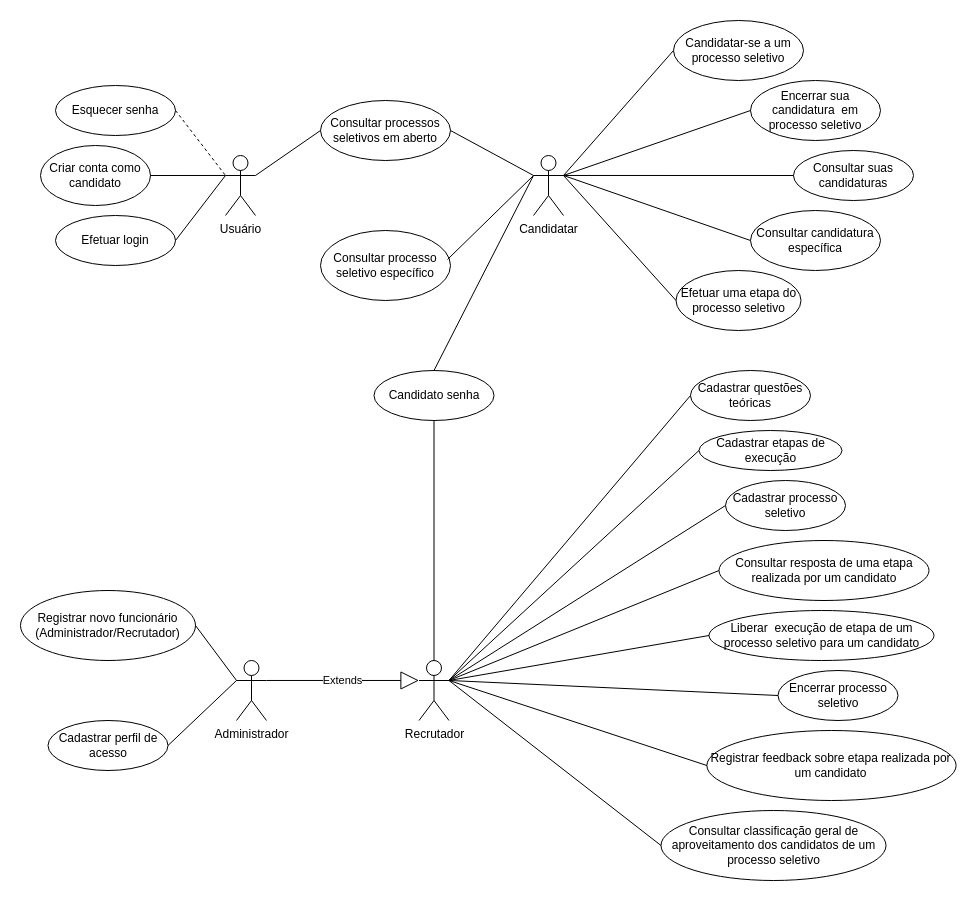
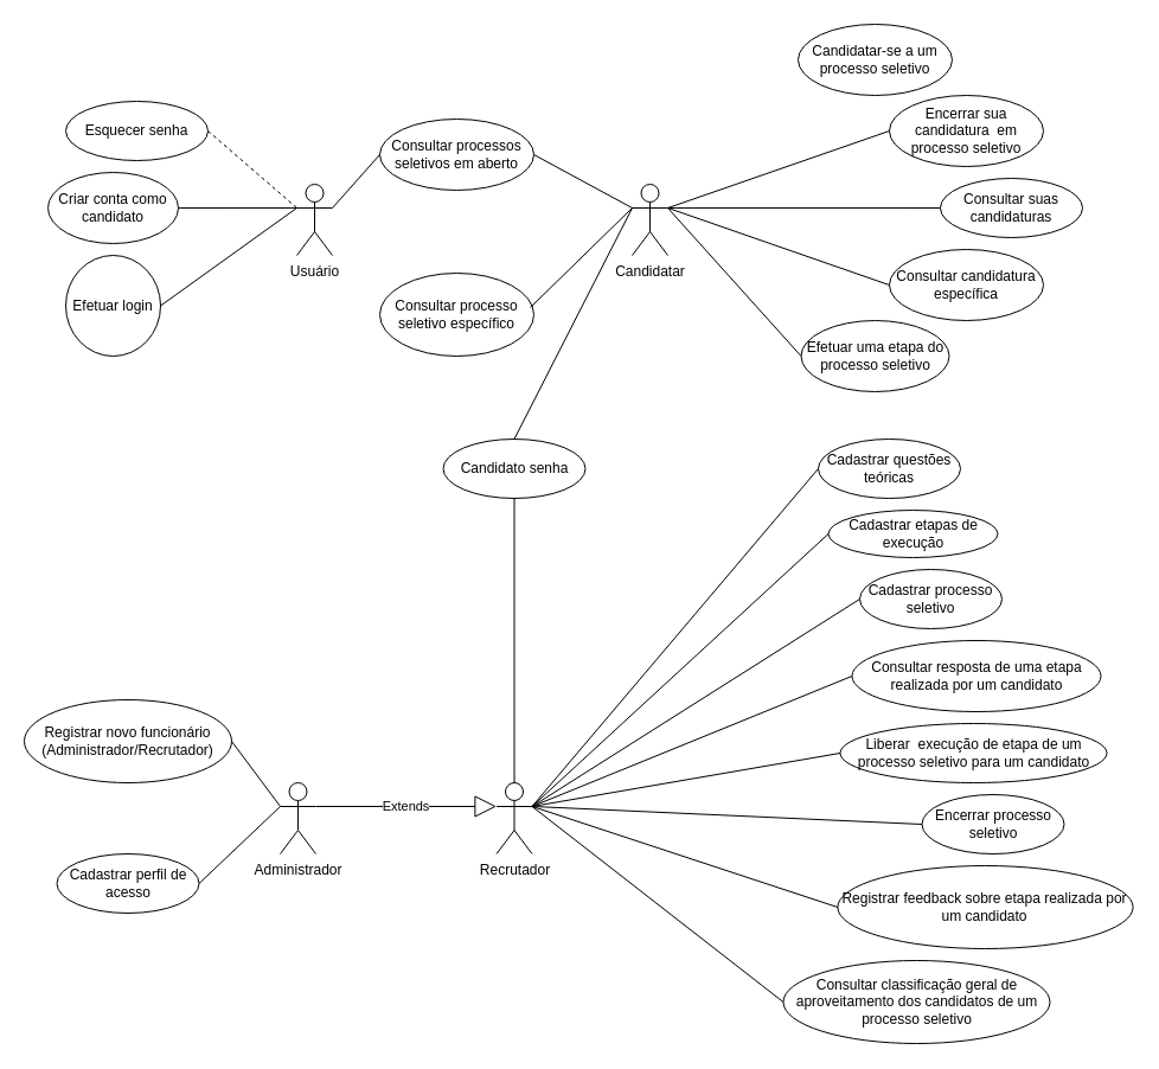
- <mxCell id="14" value="" style="endArrow=none;html=1;rounded=0;exitX=1;exitY=0.333;exitDx=0;exitDy=0;exitPerimeter=0;entryX=0;entryY=0.5;entryDx=0;entryDy=0;" parent="1" source="9" target="13" edge="1"><mxGeometry width="50" height="50" relative="1" as="geometry"><mxPoint x="763" y="290" as="sourcePoint" /><mxPoint x="813" y="240" as="targetPoint" /></mxGeometry></mxCell>
- <mxCell id="2" value="Usuário" style="shape=umlActor;verticalLabelPosition=bottom;verticalAlign=top;html=1;" parent="1" vertex="1"><mxGeometry x="225" y="155" width="30" height="60" as="geometry" /></mxCell>
+ <mxCell id="2" value="Usuário" style="shape=umlActor;verticalLabelPosition=bottom;verticalAlign=top;html=1;" parent="1" vertex="1"><mxGeometry x="250" y="155" width="30" height="60" as="geometry" /></mxCell>
- <mxCell id="5" value="Efetuar login" style="ellipse;whiteSpace=wrap;html=1;" parent="1" vertex="1"><mxGeometry x="55" y="215" width="120" height="50" as="geometry" /></mxCell>
+ <mxCell id="5" value="Efetuar login" style="ellipse;whiteSpace=wrap;html=1;" parent="1" vertex="1"><mxGeometry x="55" y="215" width="80" height="85" as="geometry" /></mxCell>
